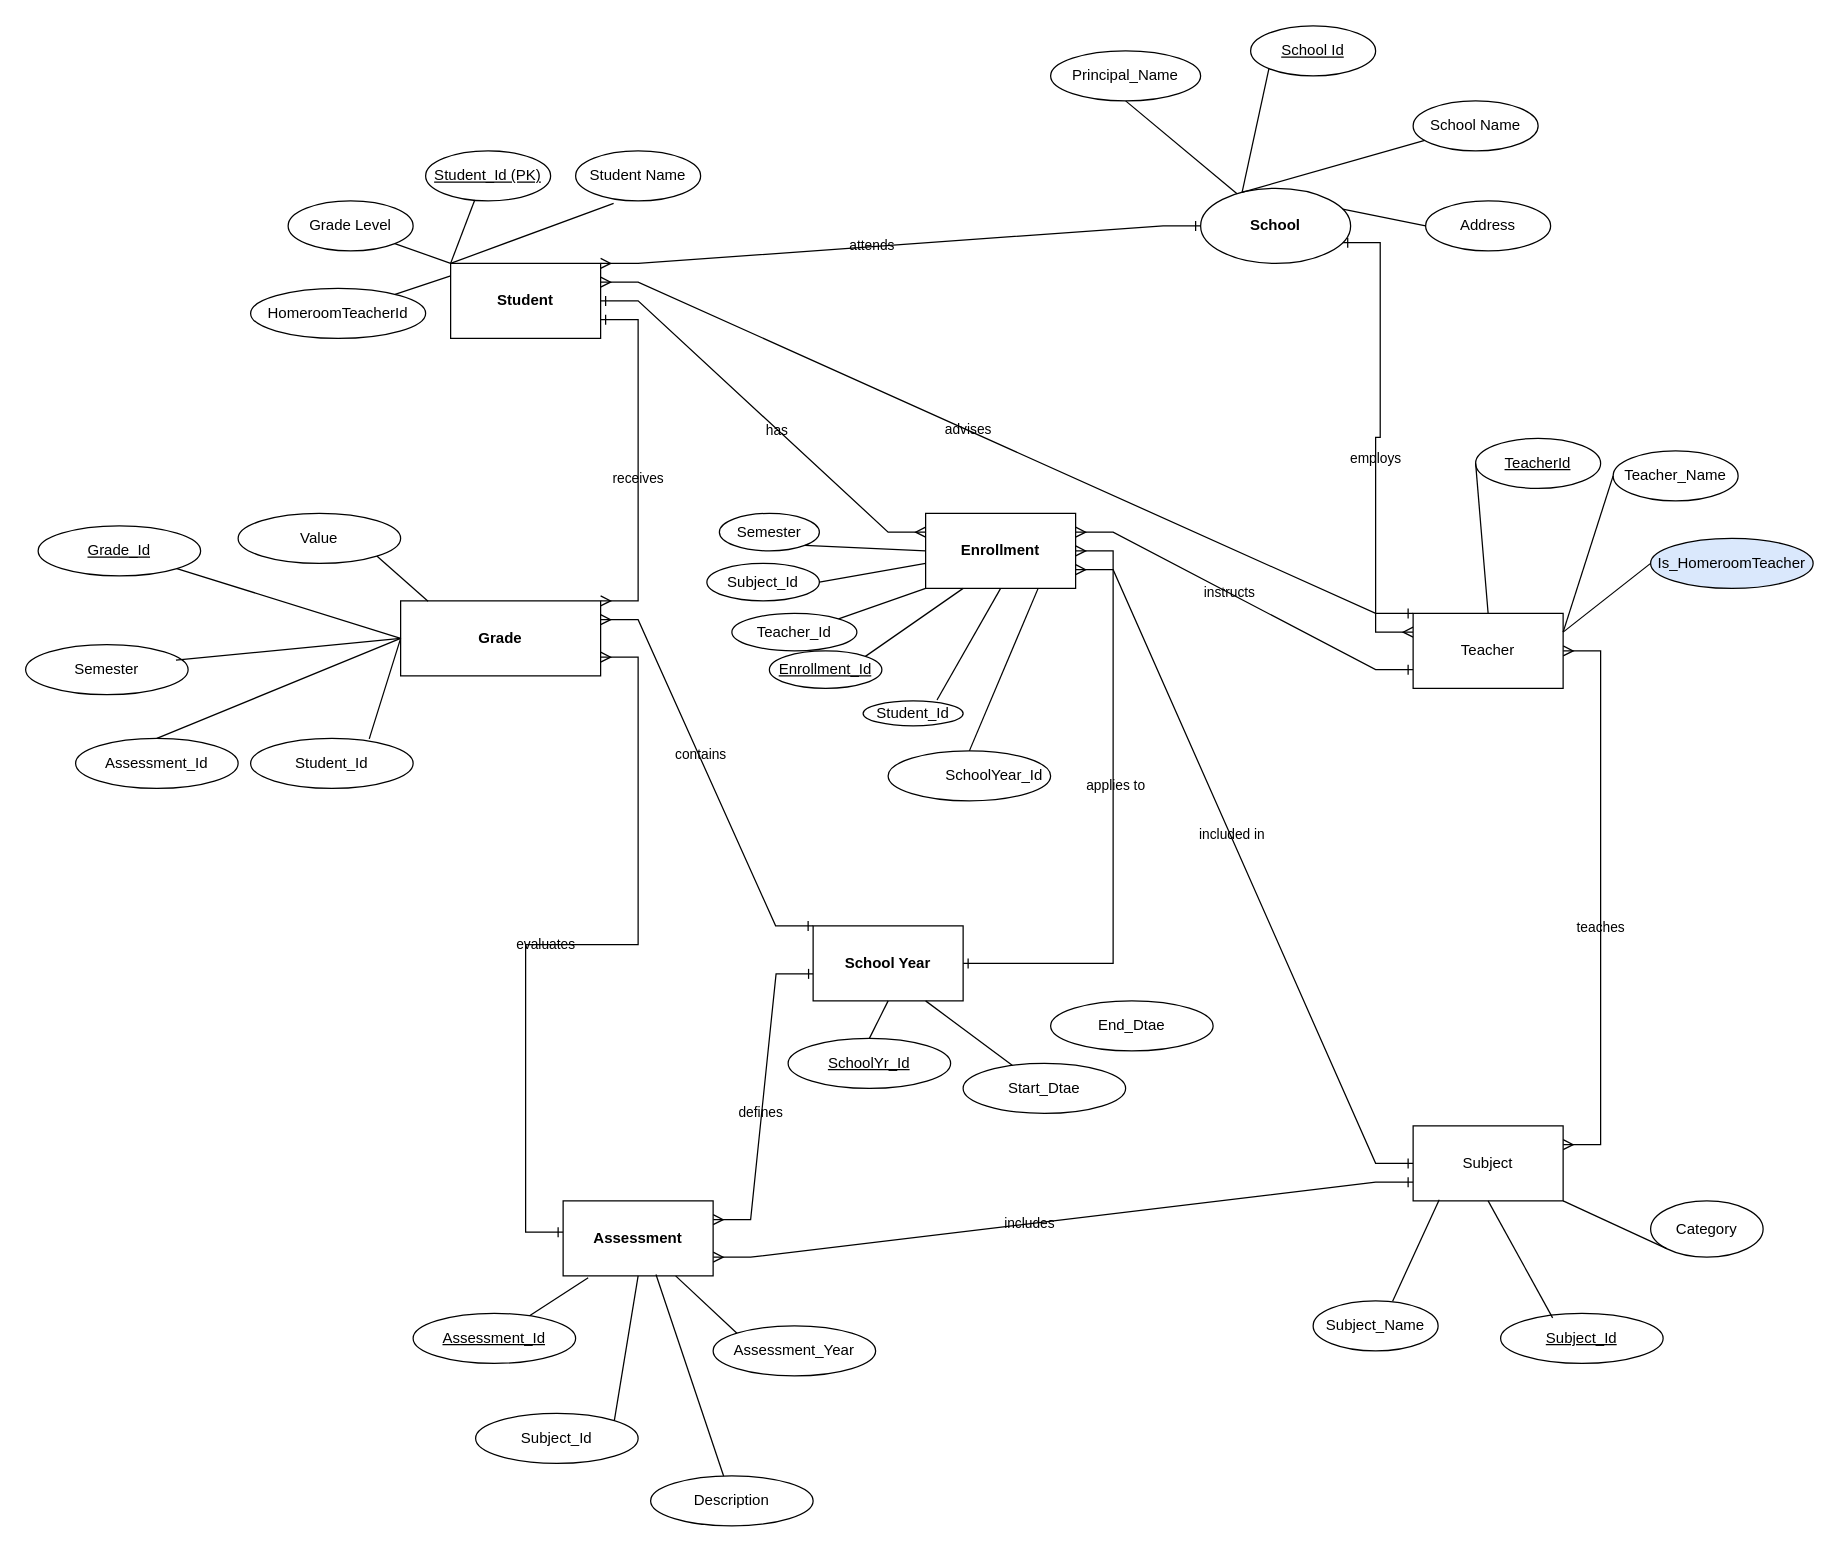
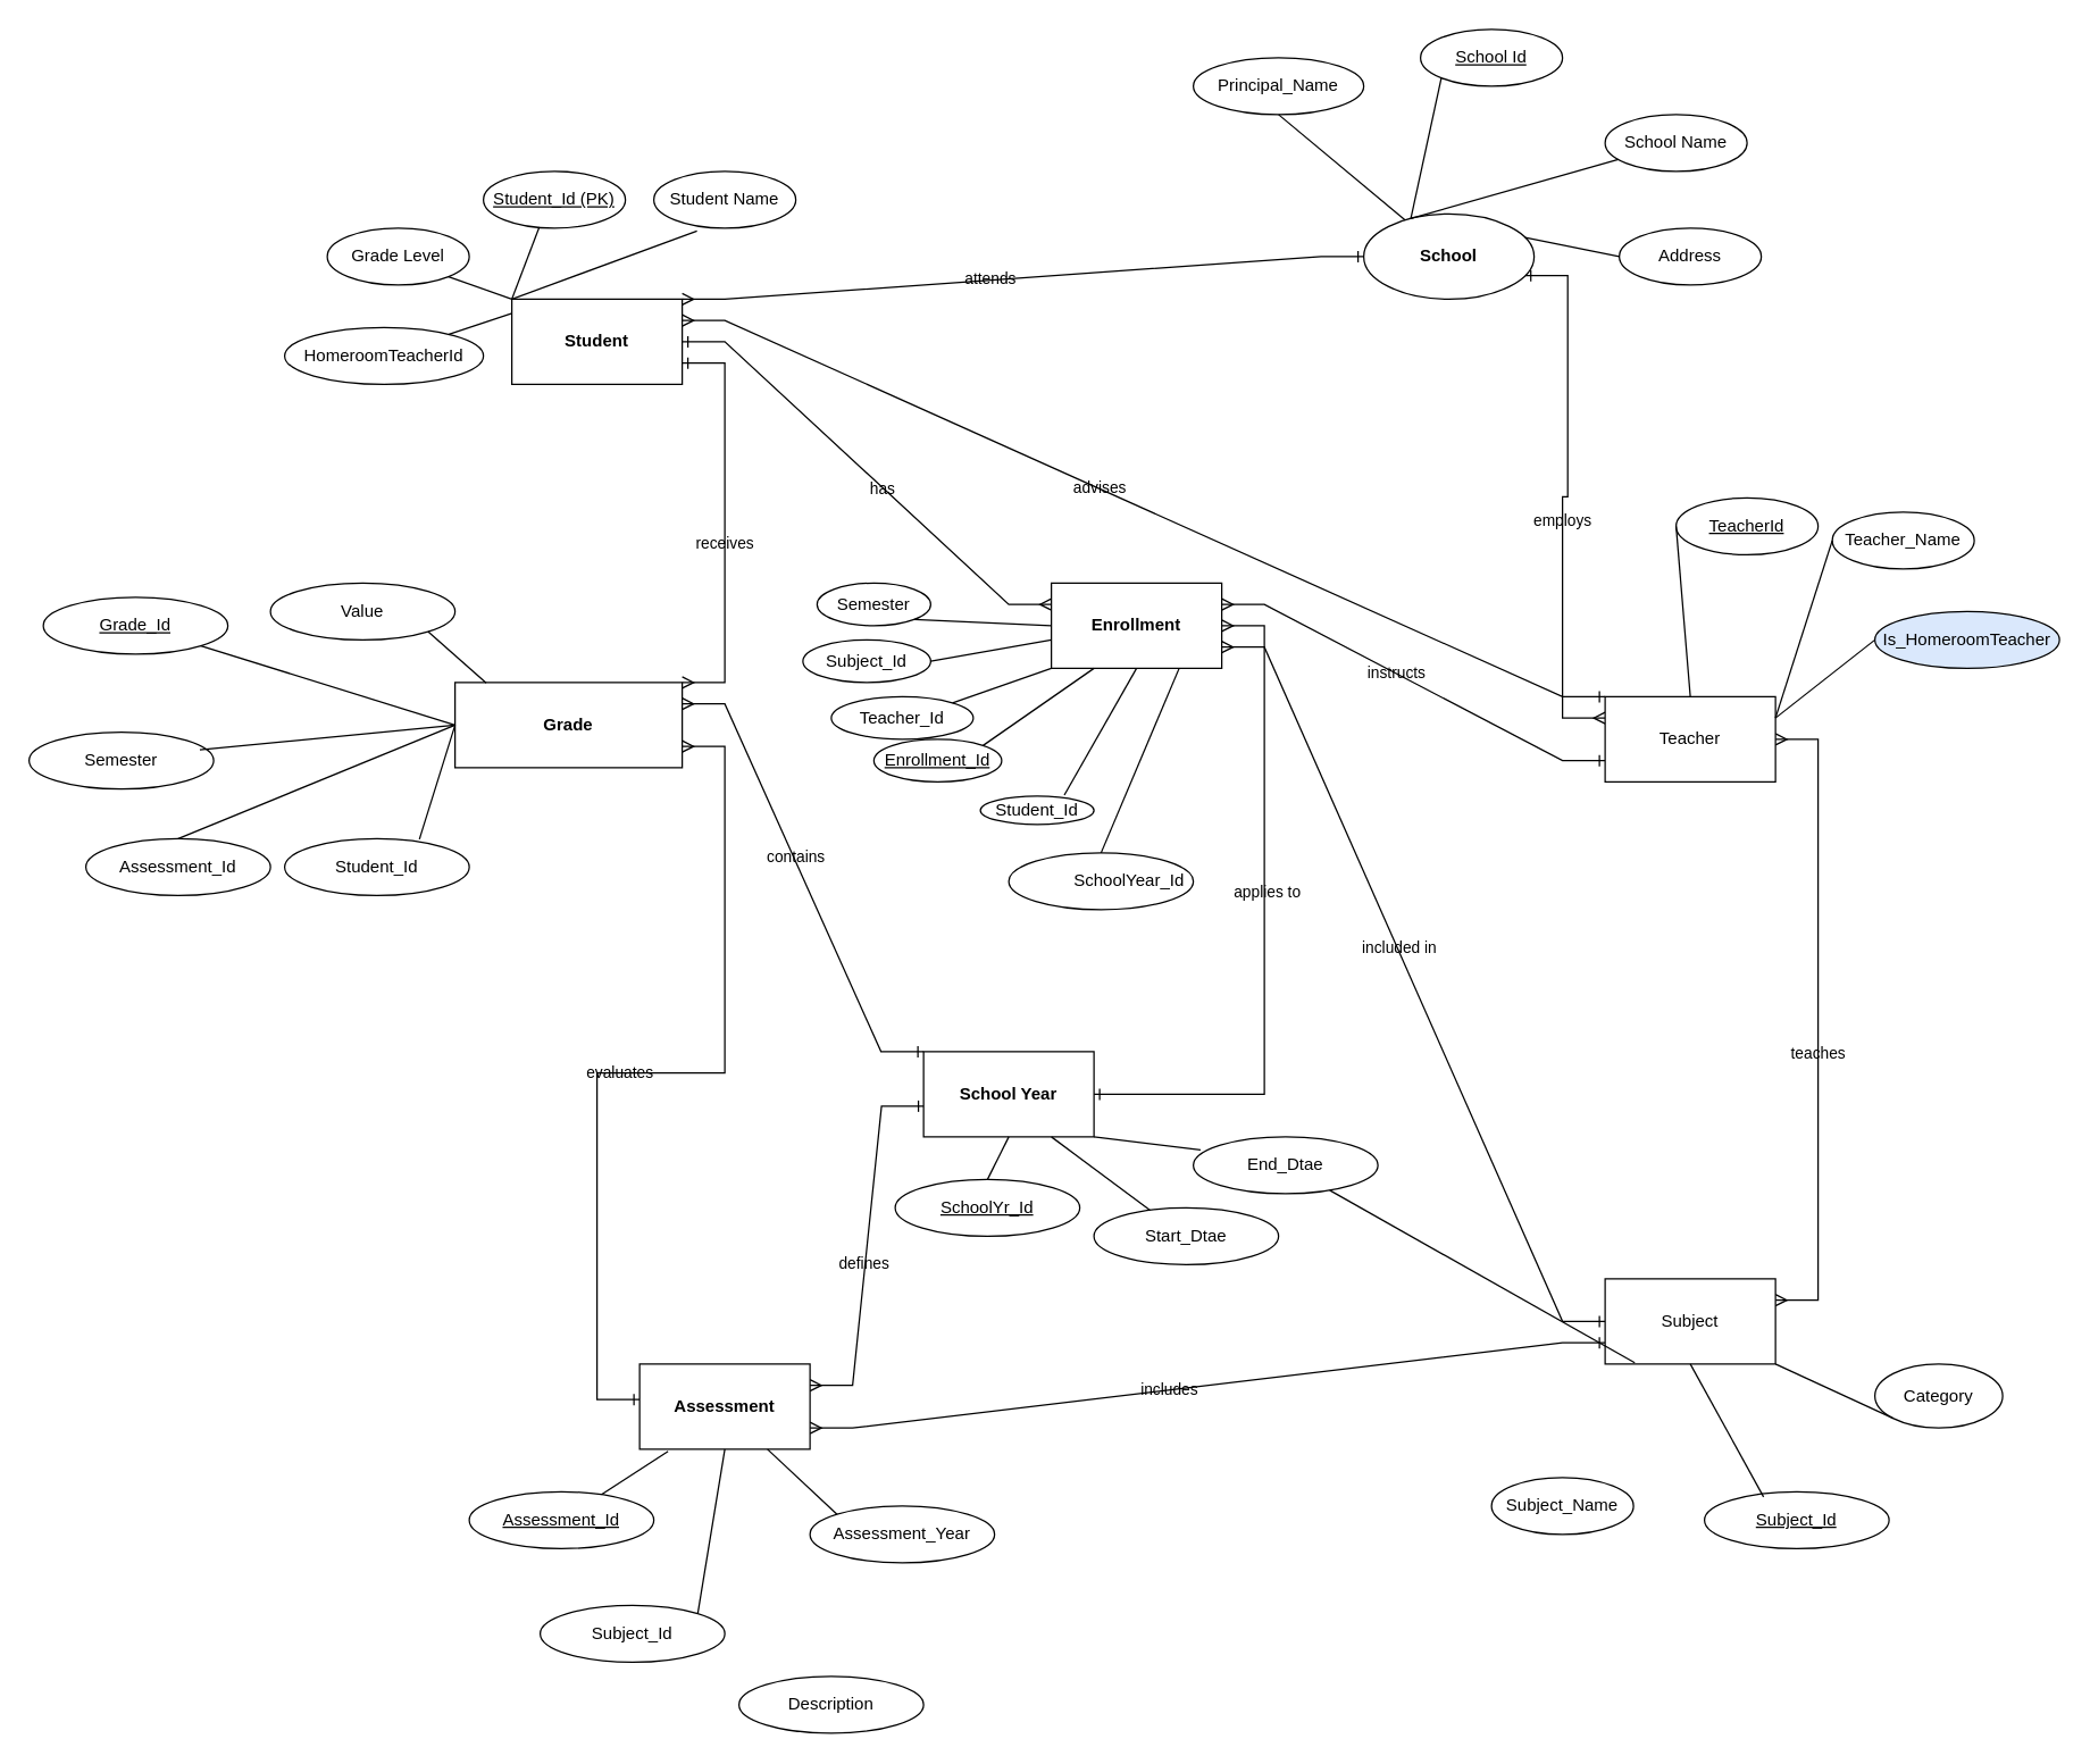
+ <mxCell id="70" value="" style="endArrow=none;html=1;rounded=0;exitX=1;exitY=1;exitDx=0;exitDy=0;entryX=0.039;entryY=0.228;entryDx=0;entryDy=0;entryPerimeter=0;labelBackgroundColor=none;fontColor=default;" parent="1" source="30" target="56" edge="1"><mxGeometry width="50" height="50" relative="1" as="geometry"><mxPoint x="950" y="640" as="sourcePoint" /><mxPoint x="1000" y="590" as="targetPoint" /></mxGeometry></mxCell>
- <mxCell id="74" value="" style="endArrow=none;html=1;rounded=0;entryX=0.636;entryY=0.006;entryDx=0;entryDy=0;entryPerimeter=0;exitX=0.174;exitY=0.985;exitDx=0;exitDy=0;exitPerimeter=0;labelBackgroundColor=none;fontColor=default;" parent="1" source="29" target="48" edge="1"><mxGeometry width="50" height="50" relative="1" as="geometry"><mxPoint x="950" y="860" as="sourcePoint" /><mxPoint x="1000" y="810" as="targetPoint" /></mxGeometry></mxCell>
+ <mxCell id="74" value="" style="endArrow=none;html=1;rounded=0;exitX=0.174;exitY=0.985;exitDx=0;exitDy=0;exitPerimeter=0;labelBackgroundColor=none;fontColor=default;" parent="1" source="29" target="56" edge="1"><mxGeometry width="50" height="50" relative="1" as="geometry"><mxPoint x="950" y="860" as="sourcePoint" /><mxPoint x="1000" y="810" as="targetPoint" /></mxGeometry></mxCell>
- <mxCell id="79" value="" style="endArrow=none;html=1;rounded=0;entryX=0.619;entryY=0.981;entryDx=0;entryDy=0;entryPerimeter=0;labelBackgroundColor=none;fontColor=default;" parent="1" source="53" target="31" edge="1"><mxGeometry width="50" height="50" relative="1" as="geometry"><mxPoint x="501" y="1146" as="sourcePoint" /><mxPoint x="520" y="1030" as="targetPoint" /></mxGeometry></mxCell>
